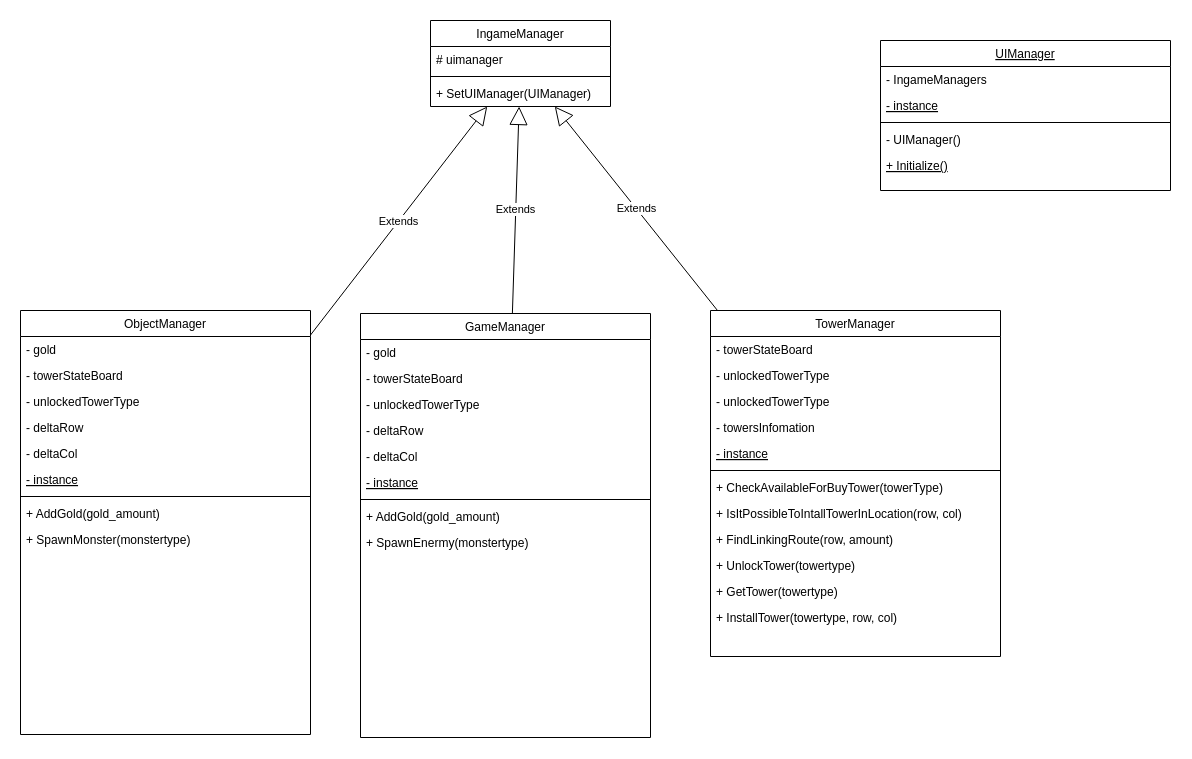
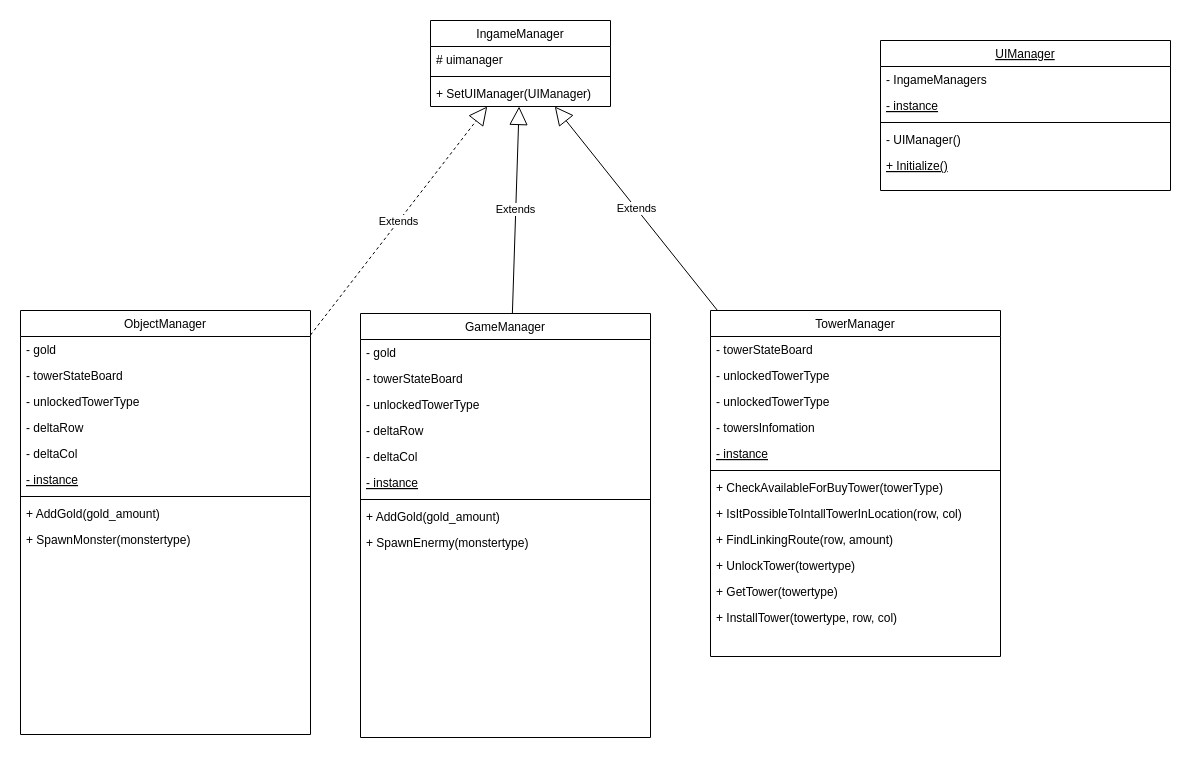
- <mxCell id="47" value="Extends" style="endArrow=block;endSize=16;endFill=0;html=1;rounded=0;" edge="1" parent="1" source="37" target="31"><mxGeometry width="160" relative="1" as="geometry"><mxPoint x="240" y="420" as="sourcePoint" /><mxPoint x="400" y="420" as="targetPoint" /></mxGeometry></mxCell>
+ <mxCell id="47" value="Extends" style="endArrow=block;endSize=16;endFill=0;html=1;rounded=0;dashed=1;" edge="1" parent="1" source="37" target="31"><mxGeometry width="160" relative="1" as="geometry"><mxPoint x="240" y="420" as="sourcePoint" /><mxPoint x="400" y="420" as="targetPoint" /></mxGeometry></mxCell>
